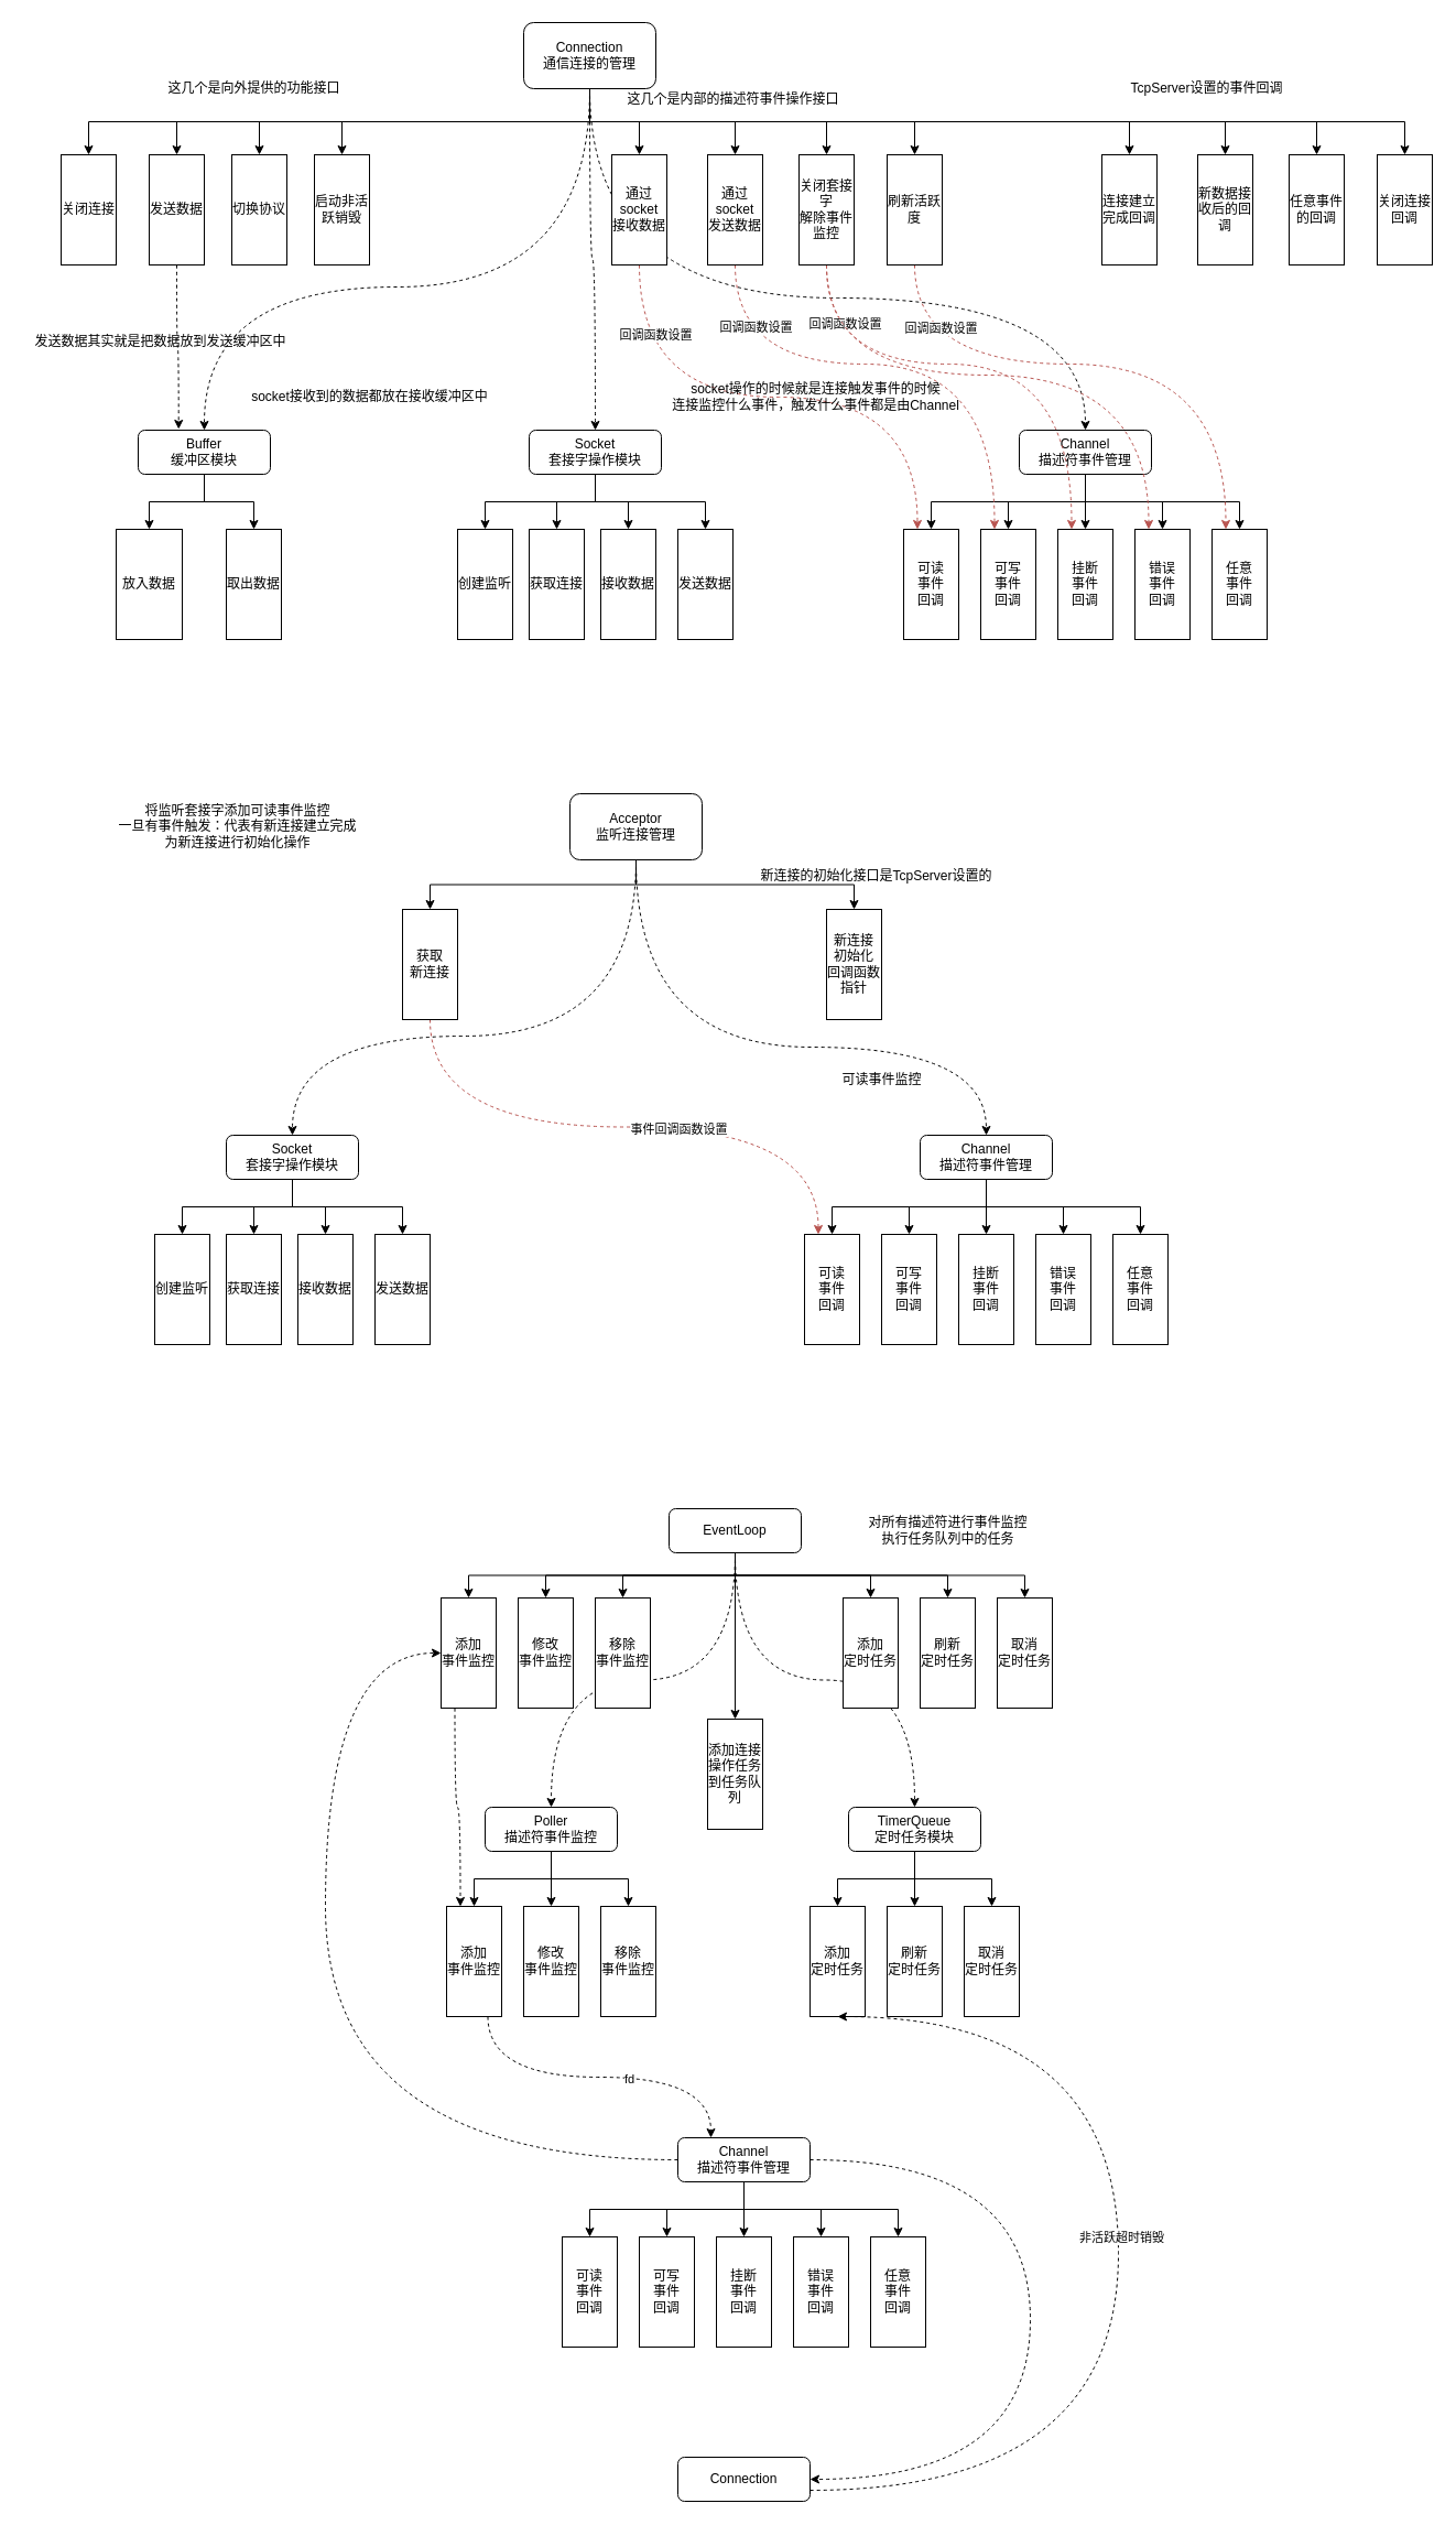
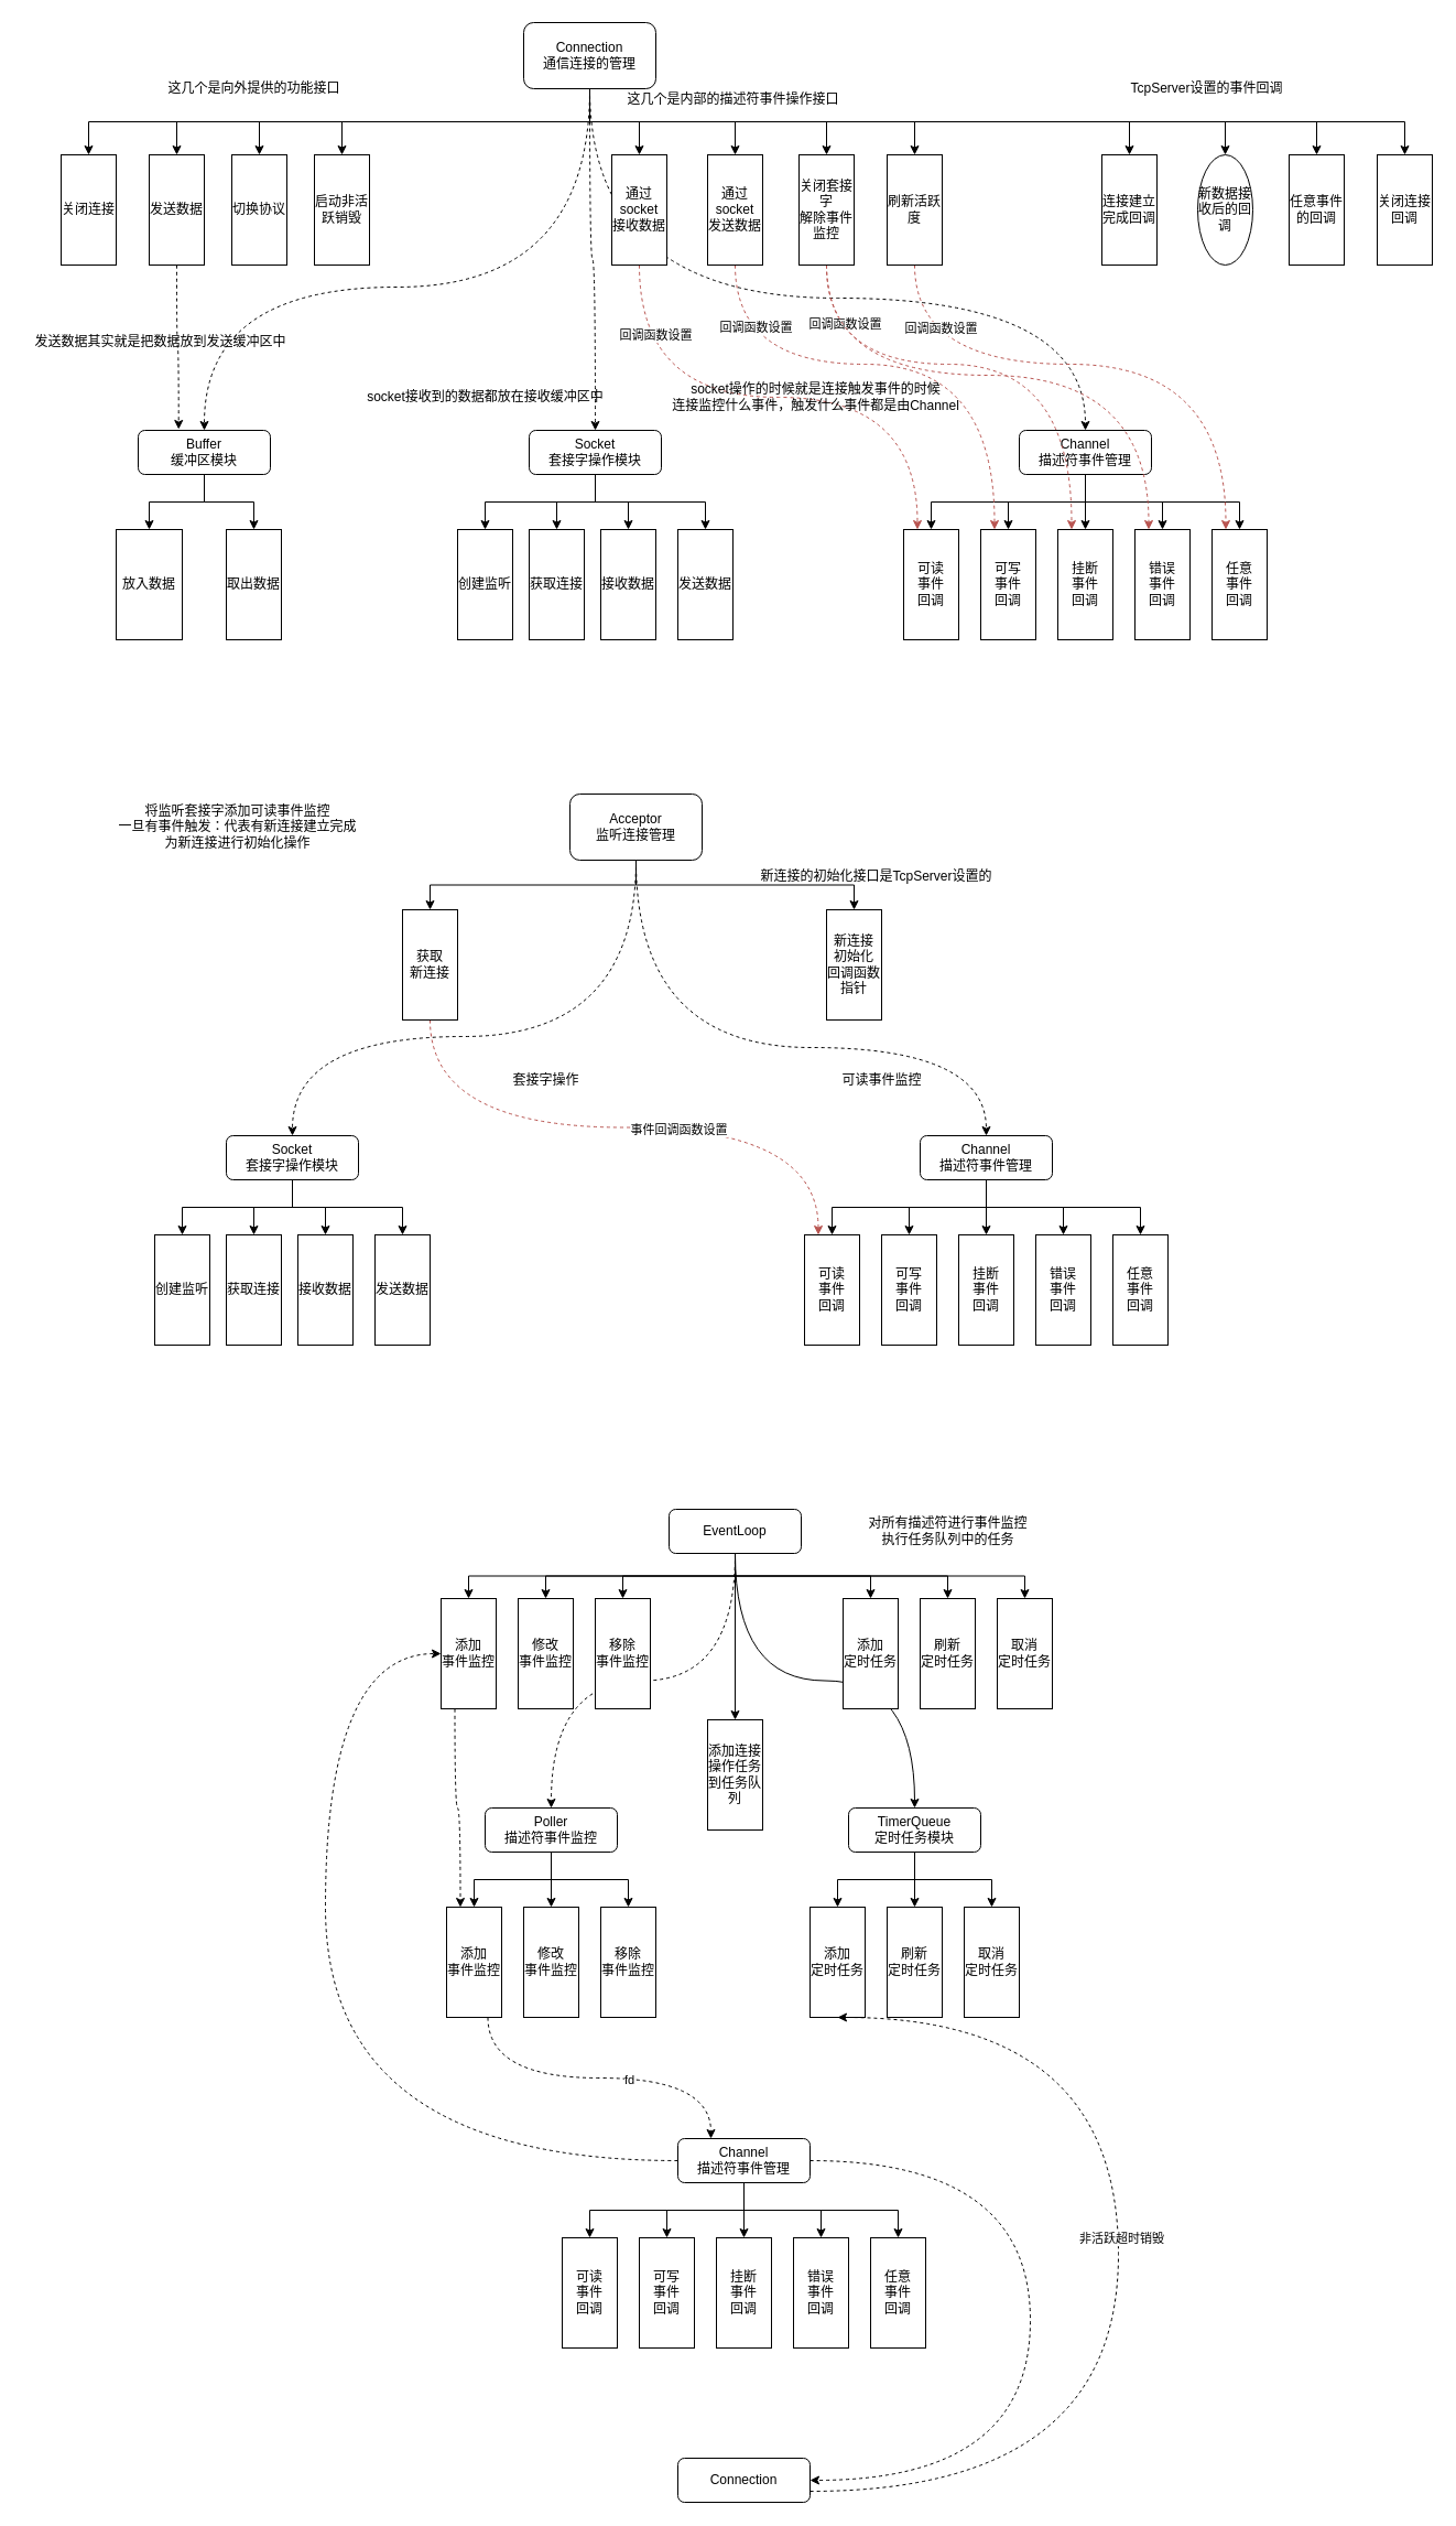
- <mxCell id="62" value="新数据接收后的回调" style="rounded=0;whiteSpace=wrap;html=1;fontFamily=Helvetica;" parent="1" vertex="1"><mxGeometry x="1087" y="140" width="50" height="100" as="geometry" /></mxCell>
+ <mxCell id="62" value="新数据接收后的回调" style="ellipse;whiteSpace=wrap;html=1;fontFamily=Helvetica;" parent="1" vertex="1"><mxGeometry x="1087" y="140" width="50" height="100" as="geometry" /></mxCell>
- <mxCell id="68" value="socket接收到的数据都放在接收缓冲区中" style="text;html=1;align=center;verticalAlign=middle;resizable=0;points=[];autosize=1;strokeColor=none;fillColor=none;fontFamily=Helvetica;" parent="1" vertex="1"><mxGeometry x="215" y="345" width="240" height="30" as="geometry" /></mxCell>
+ <mxCell id="68" value="socket接收到的数据都放在接收缓冲区中" style="text;html=1;align=center;verticalAlign=middle;resizable=0;points=[];autosize=1;strokeColor=none;fillColor=none;fontFamily=Helvetica;" parent="1" vertex="1"><mxGeometry x="320" y="345" width="240" height="30" as="geometry" /></mxCell>
+ <mxCell id="101" value="套接字操作" style="text;html=1;align=center;verticalAlign=middle;resizable=0;points=[];autosize=1;strokeColor=none;fillColor=none;fontFamily=Helvetica;" parent="1" vertex="1"><mxGeometry x="455" y="965" width="80" height="30" as="geometry" /></mxCell>
- <mxCell id="134" style="edgeStyle=orthogonalEdgeStyle;curved=1;rounded=0;orthogonalLoop=1;jettySize=auto;html=1;exitX=0.5;exitY=1;exitDx=0;exitDy=0;entryX=0.5;entryY=0;entryDx=0;entryDy=0;dashed=1;fontFamily=Helvetica;" parent="1" source="142" target="129" edge="1"><mxGeometry relative="1" as="geometry" /></mxCell>
+ <mxCell id="134" style="edgeStyle=orthogonalEdgeStyle;curved=1;rounded=0;orthogonalLoop=1;jettySize=auto;html=1;exitX=0.5;exitY=1;exitDx=0;exitDy=0;entryX=0.5;entryY=0;entryDx=0;entryDy=0;dashed=0;fontFamily=Helvetica;" parent="1" source="142" target="129" edge="1"><mxGeometry relative="1" as="geometry" /></mxCell>
